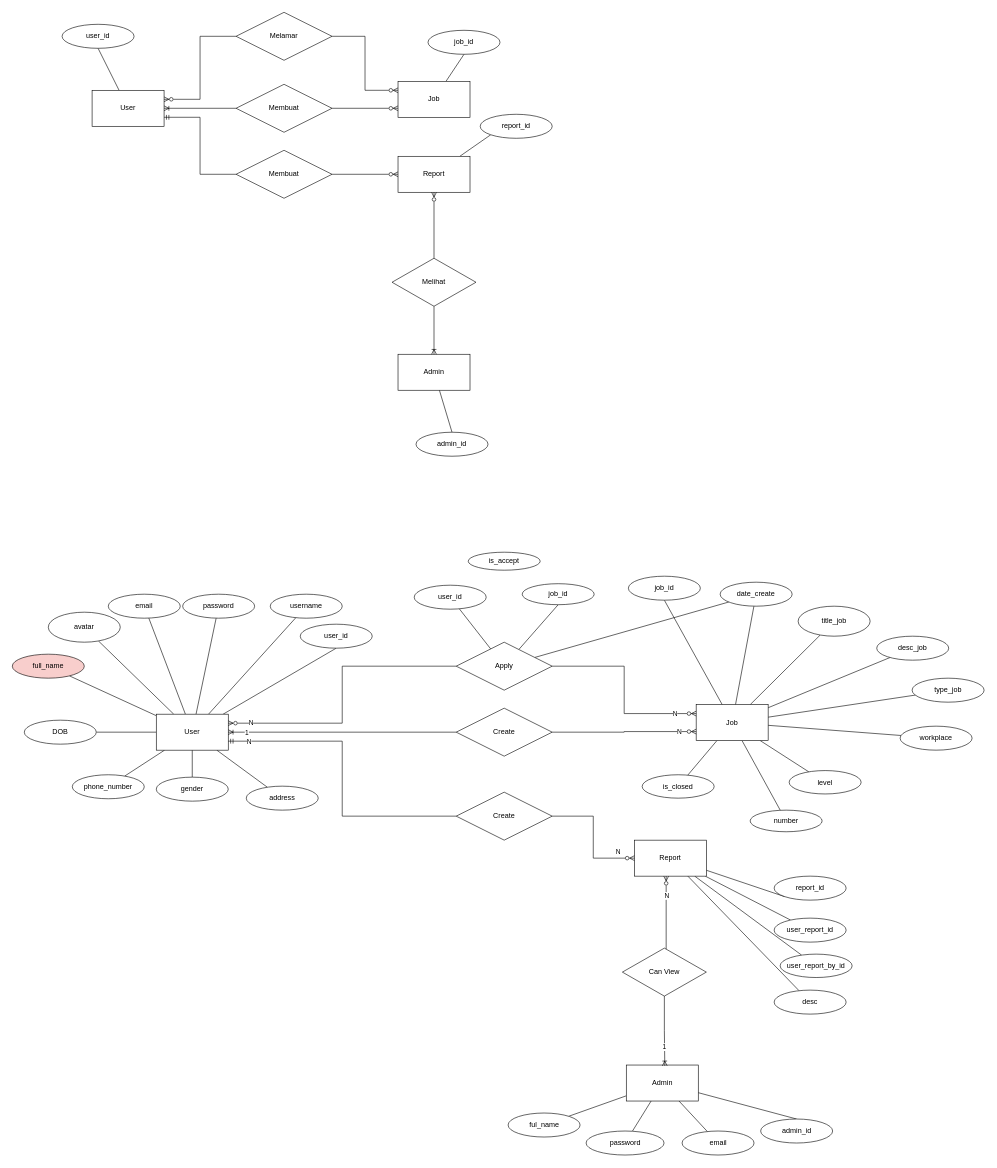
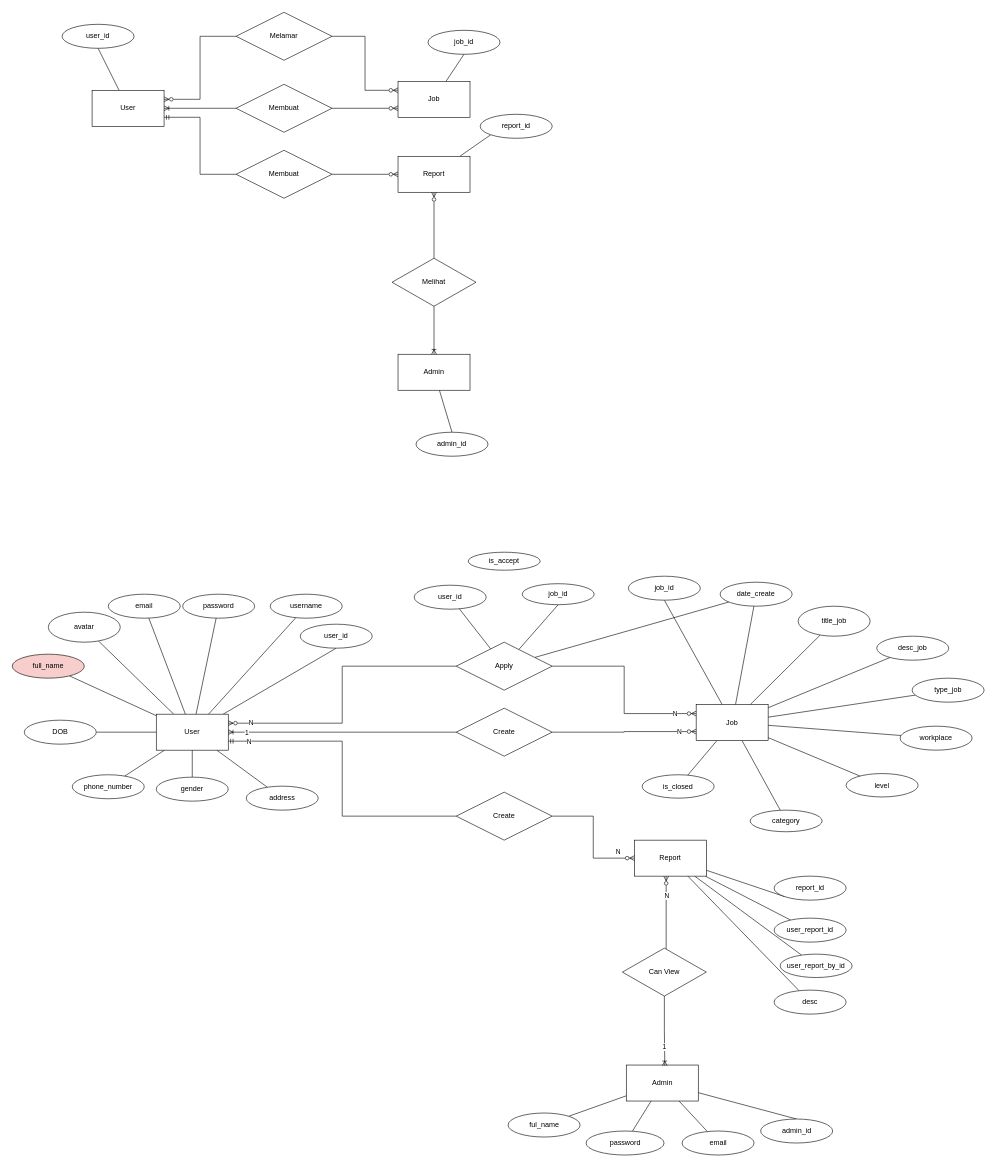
- <mxCell id="98" value="level" style="ellipse;whiteSpace=wrap;html=1;rounded=0;" parent="1" vertex="1"><mxGeometry x="1315" y="1284" width="120" height="39" as="geometry" /></mxCell>
+ <mxCell id="98" value="level" style="ellipse;whiteSpace=wrap;html=1;rounded=0;" parent="1" vertex="1"><mxGeometry x="1410" y="1289" width="120" height="39" as="geometry" /></mxCell>
- <mxCell id="99" value="number" style="ellipse;whiteSpace=wrap;html=1;rounded=0;" parent="1" vertex="1"><mxGeometry x="1250" y="1350" width="120" height="36" as="geometry" /></mxCell>
+ <mxCell id="99" value="category" style="ellipse;whiteSpace=wrap;html=1;rounded=0;" parent="1" vertex="1"><mxGeometry x="1250" y="1350" width="120" height="36" as="geometry" /></mxCell>
